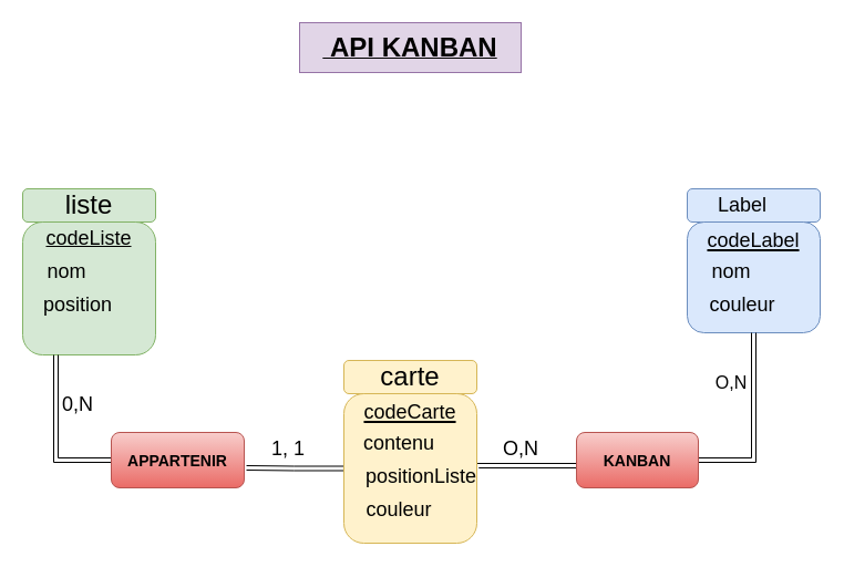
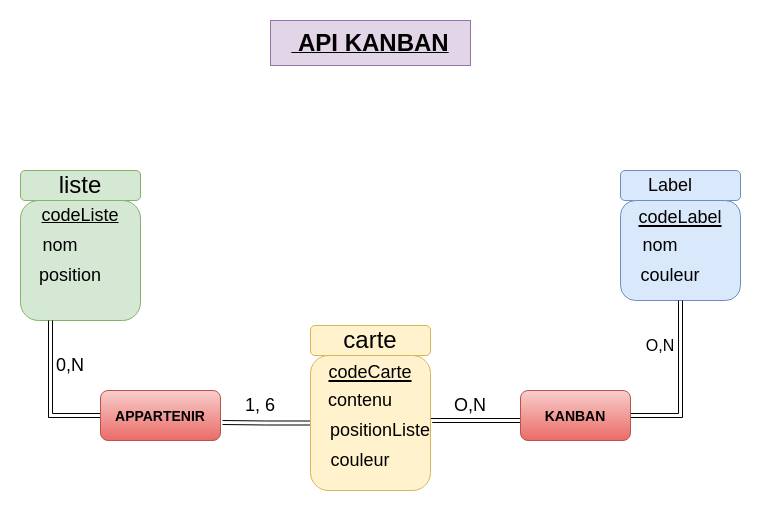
- <mxCell id="30" value="1, 1" style="text;html=1;strokeColor=none;fillColor=none;align=center;verticalAlign=middle;whiteSpace=wrap;rounded=0;fontSize=18;" vertex="1" parent="1"><mxGeometry x="230" y="390" width="60" height="30" as="geometry" /></mxCell>
+ <mxCell id="30" value="1, 6" style="text;html=1;strokeColor=none;fillColor=none;align=center;verticalAlign=middle;whiteSpace=wrap;rounded=0;fontSize=18;" vertex="1" parent="1"><mxGeometry x="230" y="390" width="60" height="30" as="geometry" /></mxCell>
